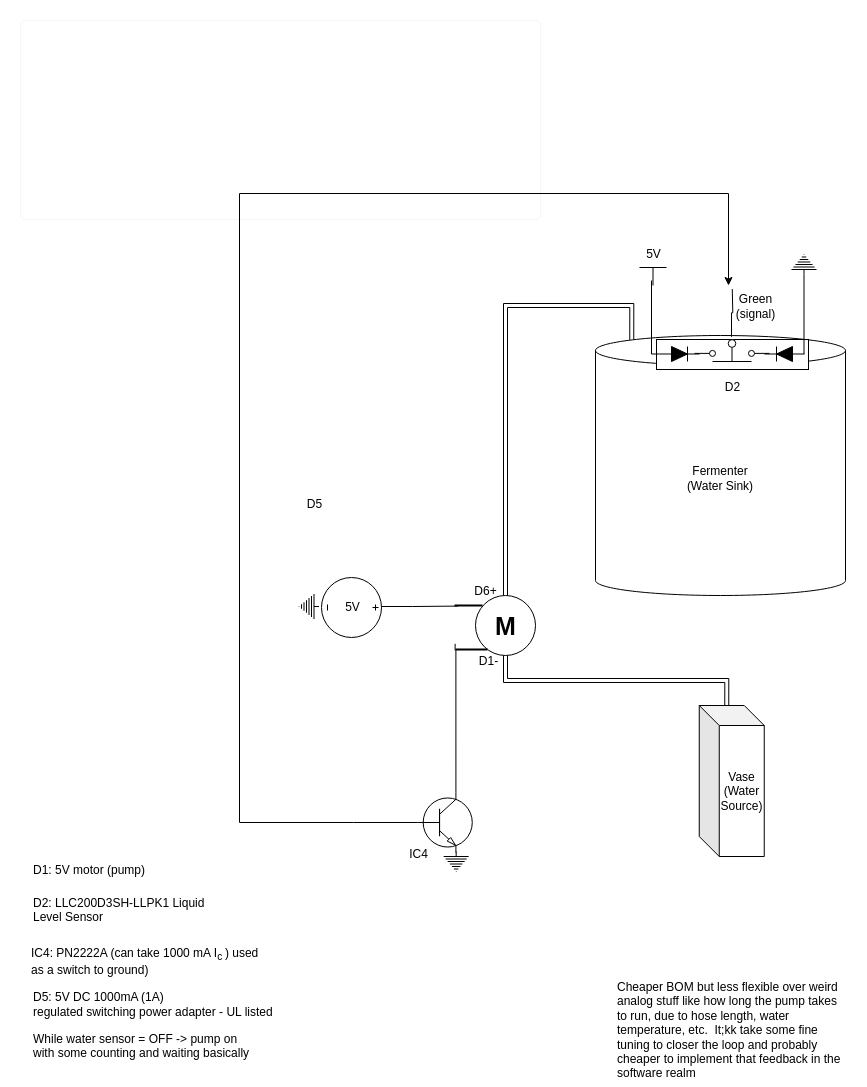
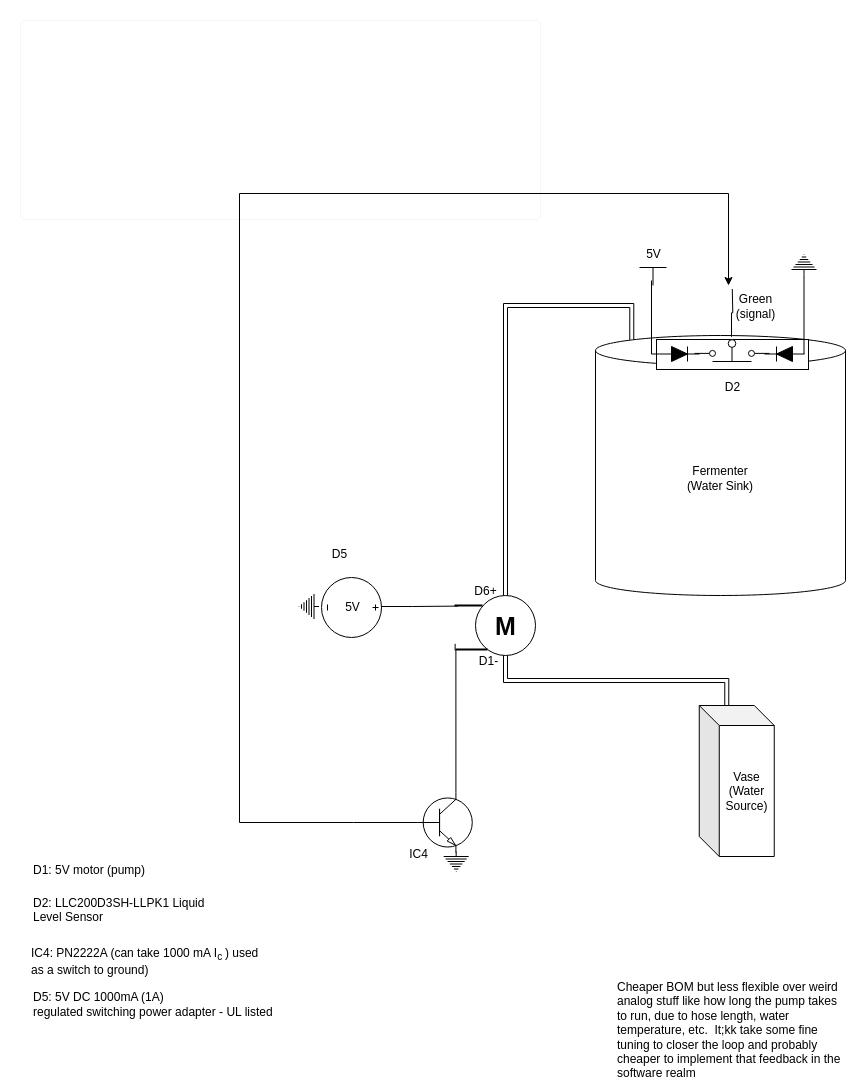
- <mxCell id="25" value="D5" style="text;html=1;align=center;verticalAlign=middle;resizable=0;points=[];autosize=1;strokeColor=none;fillColor=none;" vertex="1" parent="1"><mxGeometry x="297" y="491" width="33" height="26" as="geometry" /></mxCell>
+ <mxCell id="25" value="D5" style="text;html=1;align=center;verticalAlign=middle;resizable=0;points=[];autosize=1;strokeColor=none;fillColor=none;" vertex="1" parent="1"><mxGeometry x="322" y="541" width="33" height="26" as="geometry" /></mxCell>
- <mxCell id="14" value="Vase&lt;br&gt;(Water Source)" style="shape=cube;whiteSpace=wrap;html=1;boundedLbl=1;backgroundOutline=1;darkOpacity=0.05;darkOpacity2=0.1;" vertex="1" parent="1"><mxGeometry x="698.75" y="705" width="65" height="151" as="geometry" /></mxCell>
+ <mxCell id="14" value="Vase&lt;br&gt;(Water Source)" style="shape=cube;whiteSpace=wrap;html=1;boundedLbl=1;backgroundOutline=1;darkOpacity=0.05;darkOpacity2=0.1;" vertex="1" parent="1"><mxGeometry x="698.75" y="705" width="75" height="151" as="geometry" /></mxCell>
- <mxCell id="37" value="While water sensor = OFF -&amp;gt; pump on with some counting and waiting basically" style="text;whiteSpace=wrap;html=1;" vertex="1" parent="1"><mxGeometry x="31" y="1024.5" width="230" height="40" as="geometry" /></mxCell>
